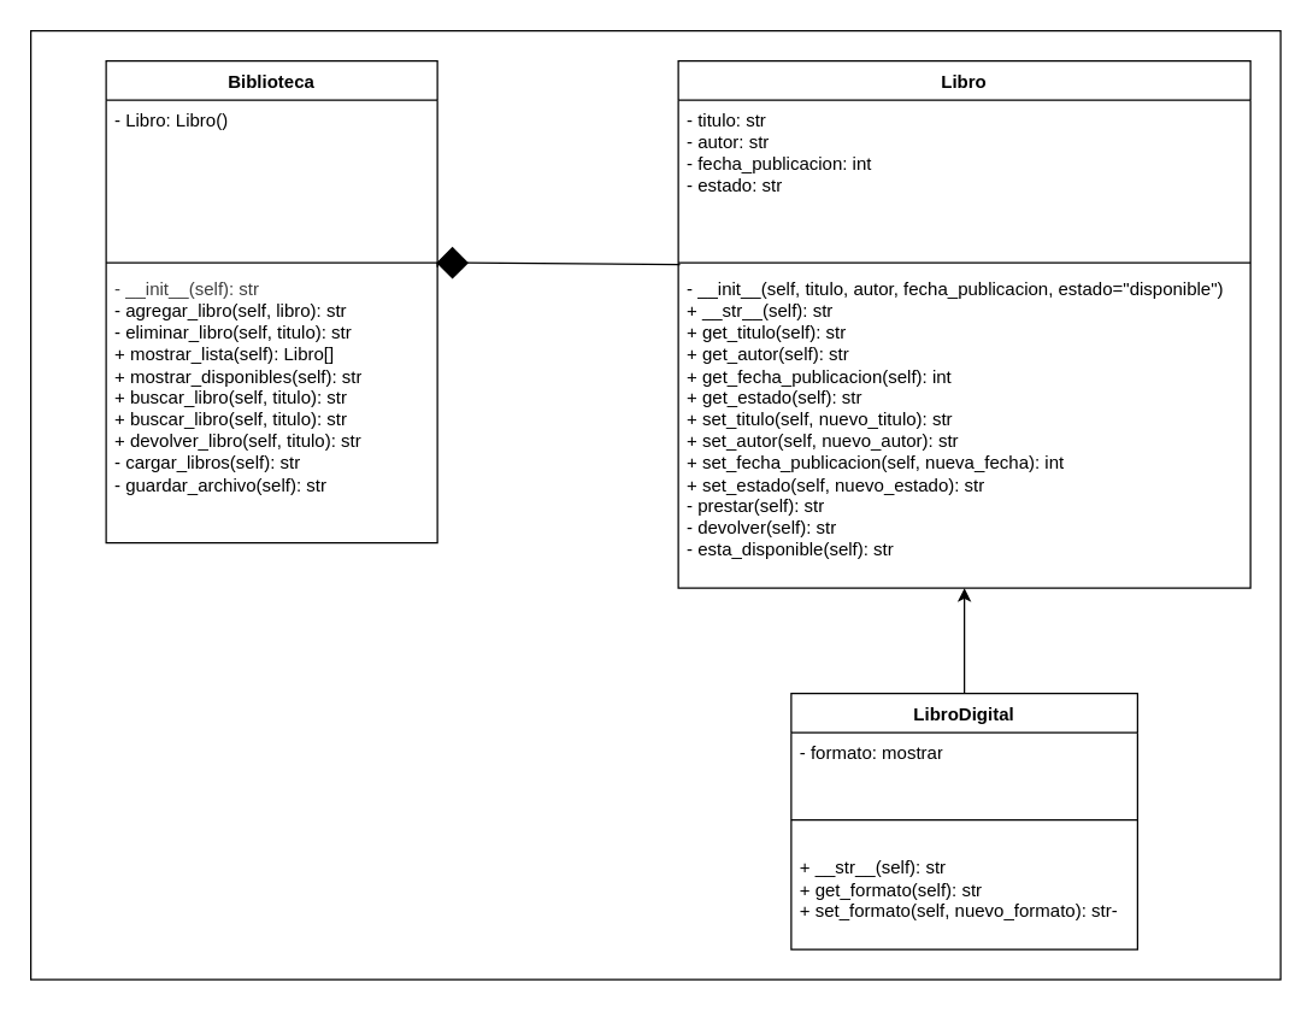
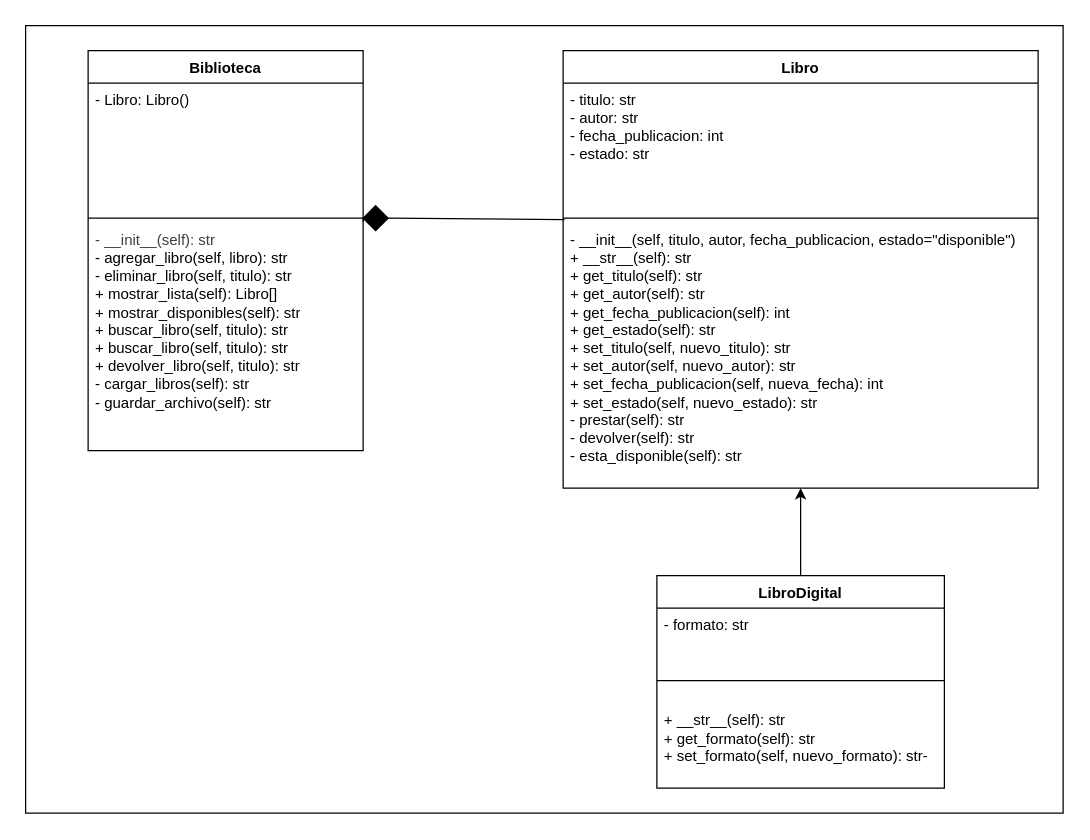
- <mxCell id="12" value="- formato: mostrar" style="text;strokeColor=none;fillColor=none;align=left;verticalAlign=top;spacingLeft=4;spacingRight=4;overflow=hidden;rotatable=0;points=[[0,0.5],[1,0.5]];portConstraint=eastwest;whiteSpace=wrap;html=1;" parent="11" vertex="1"><mxGeometry y="26" width="230" height="54" as="geometry" /></mxCell>
+ <mxCell id="12" value="- formato: str" style="text;strokeColor=none;fillColor=none;align=left;verticalAlign=top;spacingLeft=4;spacingRight=4;overflow=hidden;rotatable=0;points=[[0,0.5],[1,0.5]];portConstraint=eastwest;whiteSpace=wrap;html=1;" parent="11" vertex="1"><mxGeometry y="26" width="230" height="54" as="geometry" /></mxCell>
